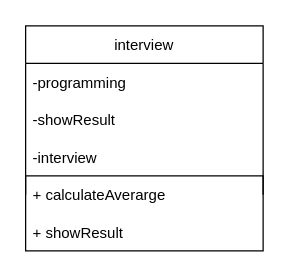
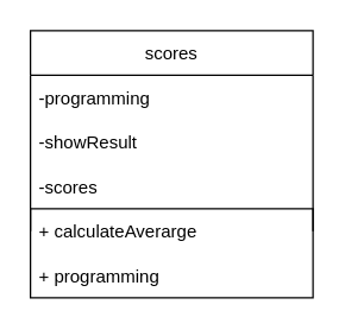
- <mxCell id="2" value="interview" style="swimlane;fontStyle=0;childLayout=stackLayout;horizontal=1;startSize=30;horizontalStack=0;resizeParent=1;resizeParentMax=0;resizeLast=0;collapsible=1;marginBottom=0;" vertex="1" parent="1"><mxGeometry x="20" y="20" width="190" height="180" as="geometry" /></mxCell>
+ <mxCell id="2" value="scores" style="swimlane;fontStyle=0;childLayout=stackLayout;horizontal=1;startSize=30;horizontalStack=0;resizeParent=1;resizeParentMax=0;resizeLast=0;collapsible=1;marginBottom=0;" vertex="1" parent="1"><mxGeometry x="20" y="20" width="190" height="180" as="geometry" /></mxCell>
- <mxCell id="5" value="-interview" style="text;strokeColor=none;fillColor=none;align=left;verticalAlign=middle;spacingLeft=4;spacingRight=4;overflow=hidden;points=[[0,0.5],[1,0.5]];portConstraint=eastwest;rotatable=0;" vertex="1" parent="2"><mxGeometry y="90" width="190" height="30" as="geometry" /></mxCell>
+ <mxCell id="5" value="-scores" style="text;strokeColor=none;fillColor=none;align=left;verticalAlign=middle;spacingLeft=4;spacingRight=4;overflow=hidden;points=[[0,0.5],[1,0.5]];portConstraint=eastwest;rotatable=0;" vertex="1" parent="2"><mxGeometry y="90" width="190" height="30" as="geometry" /></mxCell>
- <mxCell id="7" value="+ showResult" style="text;strokeColor=none;fillColor=none;align=left;verticalAlign=middle;spacingLeft=4;spacingRight=4;overflow=hidden;points=[[0,0.5],[1,0.5]];portConstraint=eastwest;rotatable=0;" vertex="1" parent="2"><mxGeometry y="150" width="190" height="30" as="geometry" /></mxCell>
+ <mxCell id="7" value="+ programming" style="text;strokeColor=none;fillColor=none;align=left;verticalAlign=middle;spacingLeft=4;spacingRight=4;overflow=hidden;points=[[0,0.5],[1,0.5]];portConstraint=eastwest;rotatable=0;" vertex="1" parent="2"><mxGeometry y="150" width="190" height="30" as="geometry" /></mxCell>
